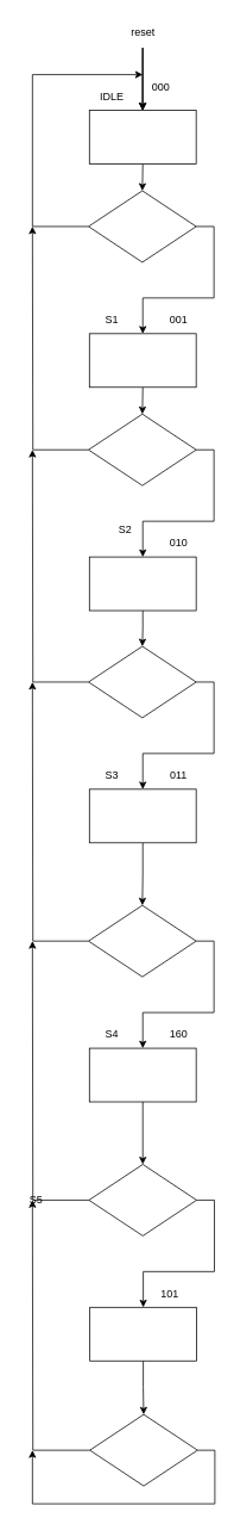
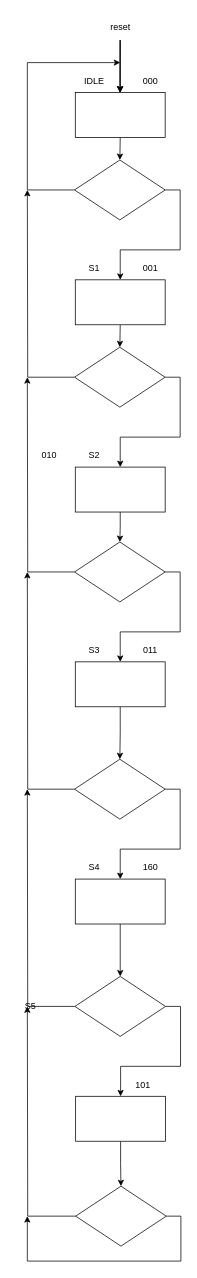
- <mxCell id="11" value="000" style="text;html=1;align=center;verticalAlign=middle;resizable=0;points=[];autosize=1;strokeColor=none;fillColor=none;" vertex="1" parent="1"><mxGeometry x="160" y="82" width="40" height="30" as="geometry" /></mxCell>
+ <mxCell id="11" value="000" style="text;html=1;align=center;verticalAlign=middle;resizable=0;points=[];autosize=1;strokeColor=none;fillColor=none;" vertex="1" parent="1"><mxGeometry x="180" y="92" width="40" height="30" as="geometry" /></mxCell>
- <mxCell id="22" value="S2" style="text;html=1;align=center;verticalAlign=middle;resizable=0;points=[];autosize=1;strokeColor=none;fillColor=none;" vertex="1" parent="1"><mxGeometry x="120" y="577" width="40" height="30" as="geometry" /></mxCell>
+ <mxCell id="22" value="S2" style="text;html=1;align=center;verticalAlign=middle;resizable=0;points=[];autosize=1;strokeColor=none;fillColor=none;" vertex="1" parent="1"><mxGeometry x="105" y="592" width="40" height="30" as="geometry" /></mxCell>
- <mxCell id="23" value="010" style="text;html=1;align=center;verticalAlign=middle;resizable=0;points=[];autosize=1;strokeColor=none;fillColor=none;" vertex="1" parent="1"><mxGeometry x="180" y="592" width="40" height="30" as="geometry" /></mxCell>
+ <mxCell id="23" value="010" style="text;html=1;align=center;verticalAlign=middle;resizable=0;points=[];autosize=1;strokeColor=none;fillColor=none;" vertex="1" parent="1"><mxGeometry x="45" y="592" width="40" height="30" as="geometry" /></mxCell>
